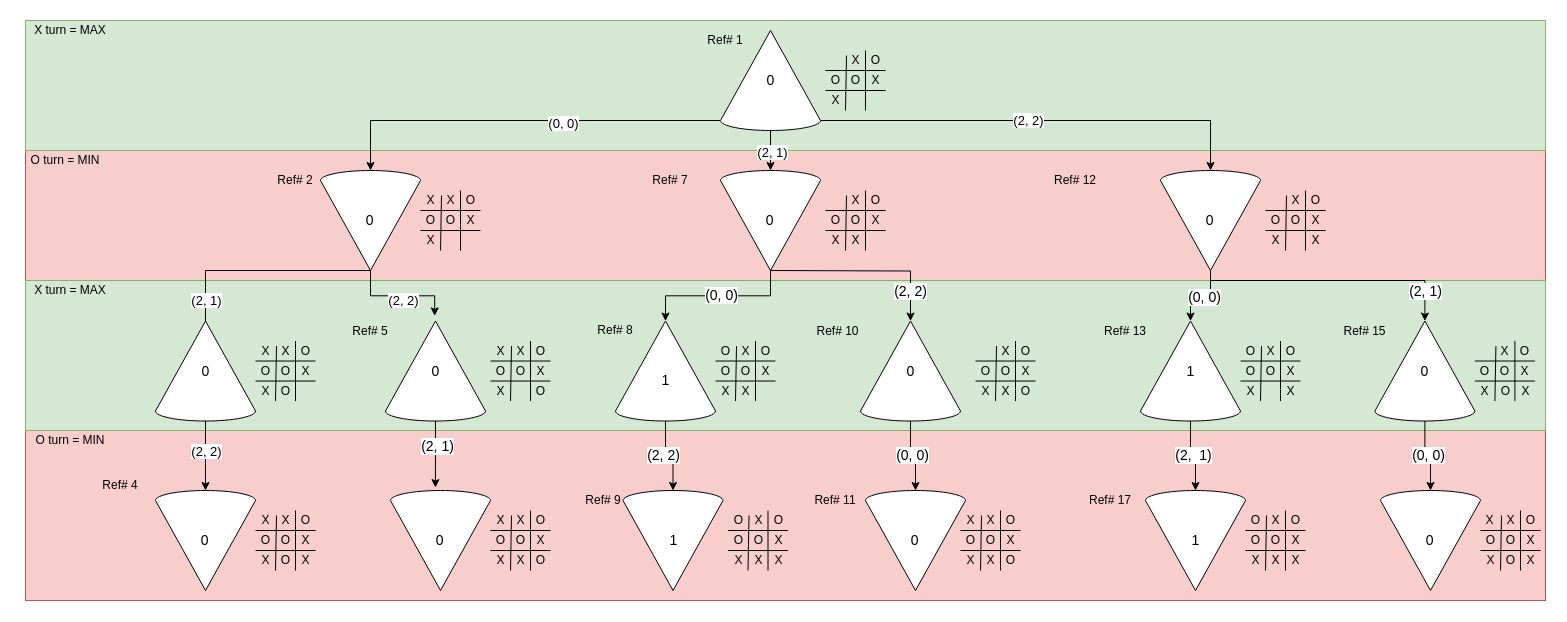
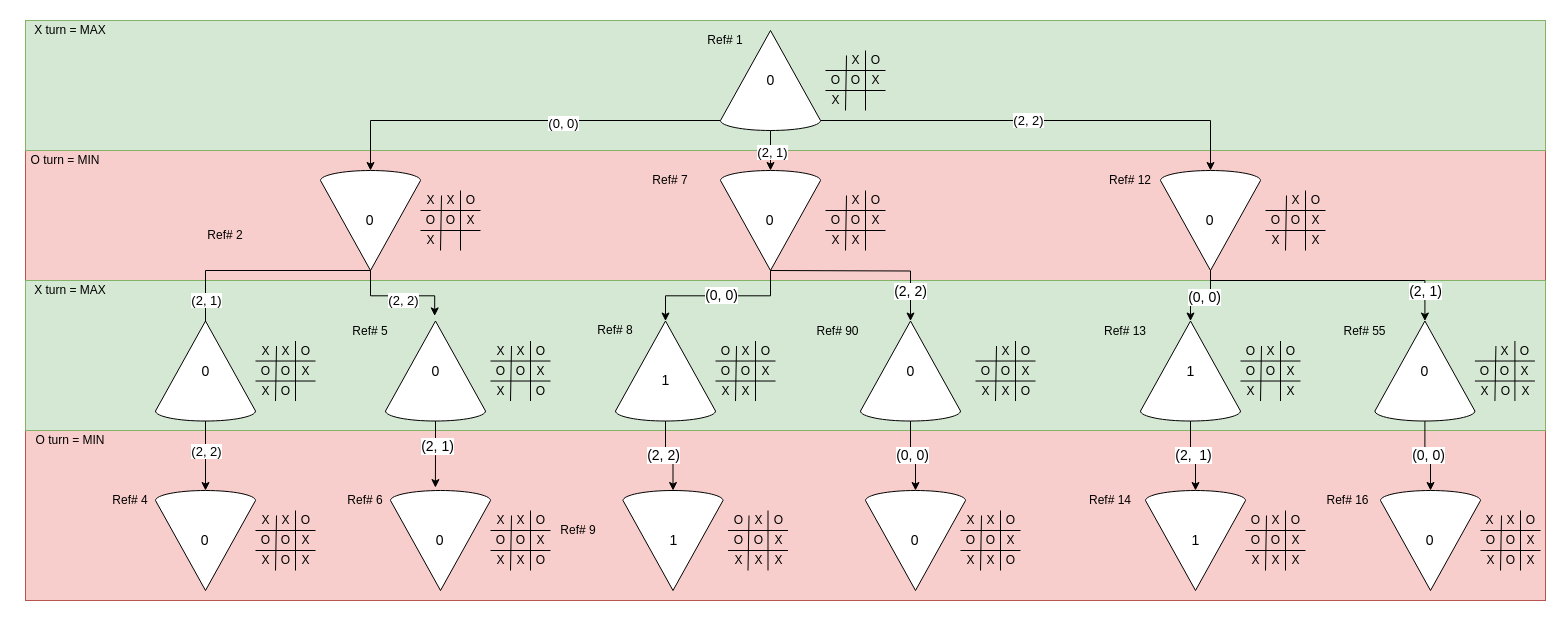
- <mxCell id="35" value="Ref# 2" style="text;html=1;strokeColor=none;fillColor=none;align=center;verticalAlign=middle;whiteSpace=wrap;rounded=0;" vertex="1" parent="1"><mxGeometry x="275" y="170" width="40" height="20" as="geometry" /></mxCell>
+ <mxCell id="35" value="Ref# 2" style="text;html=1;strokeColor=none;fillColor=none;align=center;verticalAlign=middle;whiteSpace=wrap;rounded=0;" vertex="1" parent="1"><mxGeometry x="205" y="225" width="40" height="20" as="geometry" /></mxCell>
- <mxCell id="70" value="Ref# 12" style="text;html=1;strokeColor=none;fillColor=none;align=center;verticalAlign=middle;whiteSpace=wrap;rounded=0;" vertex="1" parent="1"><mxGeometry x="1050" y="170" width="50" height="20" as="geometry" /></mxCell>
+ <mxCell id="70" value="Ref# 12" style="text;html=1;strokeColor=none;fillColor=none;align=center;verticalAlign=middle;whiteSpace=wrap;rounded=0;" vertex="1" parent="1"><mxGeometry x="1105" y="170" width="50" height="20" as="geometry" /></mxCell>
- <mxCell id="132" value="Ref# 10" style="text;html=1;strokeColor=none;fillColor=none;align=center;verticalAlign=middle;whiteSpace=wrap;rounded=0;" vertex="1" parent="1"><mxGeometry x="815" y="320.53" width="45" height="20" as="geometry" /></mxCell>
+ <mxCell id="132" value="Ref# 90" style="text;html=1;strokeColor=none;fillColor=none;align=center;verticalAlign=middle;whiteSpace=wrap;rounded=0;" vertex="1" parent="1"><mxGeometry x="815" y="320.53" width="45" height="20" as="geometry" /></mxCell>
- <mxCell id="157" value="Ref# 15" style="text;html=1;strokeColor=none;fillColor=none;align=center;verticalAlign=middle;whiteSpace=wrap;rounded=0;" vertex="1" parent="1"><mxGeometry x="1334.41" y="320.53" width="60.59" height="20" as="geometry" /></mxCell>
+ <mxCell id="157" value="Ref# 55" style="text;html=1;strokeColor=none;fillColor=none;align=center;verticalAlign=middle;whiteSpace=wrap;rounded=0;" vertex="1" parent="1"><mxGeometry x="1334.41" y="320.53" width="60.59" height="20" as="geometry" /></mxCell>
- <mxCell id="178" value="Ref# 4" style="text;html=1;strokeColor=none;fillColor=none;align=center;verticalAlign=middle;whiteSpace=wrap;rounded=0;" vertex="1" parent="1"><mxGeometry x="100" y="475" width="40" height="20" as="geometry" /></mxCell>
+ <mxCell id="178" value="Ref# 4" style="text;html=1;strokeColor=none;fillColor=none;align=center;verticalAlign=middle;whiteSpace=wrap;rounded=0;" vertex="1" parent="1"><mxGeometry x="110" y="490" width="40" height="20" as="geometry" /></mxCell>
+ <mxCell id="194" value="Ref# 6" style="text;html=1;strokeColor=none;fillColor=none;align=center;verticalAlign=middle;whiteSpace=wrap;rounded=0;" vertex="1" parent="1"><mxGeometry y="490" width="40" height="20" as="geometry" x="345" /></mxCell>
- <mxCell id="211" value="Ref# 9" style="text;html=1;strokeColor=none;fillColor=none;align=center;verticalAlign=middle;whiteSpace=wrap;rounded=0;" vertex="1" parent="1"><mxGeometry x="582.5" y="490" width="40" height="20" as="geometry" /></mxCell>
+ <mxCell id="211" value="Ref# 9" style="text;html=1;strokeColor=none;fillColor=none;align=center;verticalAlign=middle;whiteSpace=wrap;rounded=0;" vertex="1" parent="1"><mxGeometry x="557.5" y="520" width="40" height="20" as="geometry" /></mxCell>
- <mxCell id="224" value="Ref# 11" style="text;html=1;strokeColor=none;fillColor=none;align=center;verticalAlign=middle;whiteSpace=wrap;rounded=0;" vertex="1" parent="1"><mxGeometry x="810" y="490" width="50" height="20" as="geometry" /></mxCell>
- <mxCell id="240" value="Ref# 17" style="text;html=1;strokeColor=none;fillColor=none;align=center;verticalAlign=middle;whiteSpace=wrap;rounded=0;" vertex="1" parent="1"><mxGeometry x="1080" y="490" width="60" height="20" as="geometry" /></mxCell>
+ <mxCell id="240" value="Ref# 14" style="text;html=1;strokeColor=none;fillColor=none;align=center;verticalAlign=middle;whiteSpace=wrap;rounded=0;" vertex="1" parent="1"><mxGeometry x="1080" y="490" width="60" height="20" as="geometry" /></mxCell>
+ <mxCell id="254" value="Ref# 16" style="text;html=1;strokeColor=none;fillColor=none;align=center;verticalAlign=middle;whiteSpace=wrap;rounded=0;" vertex="1" parent="1"><mxGeometry x="1320" y="490" width="55" height="20" as="geometry" /></mxCell>
